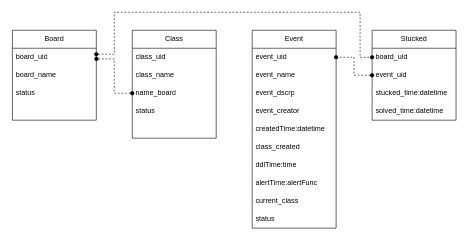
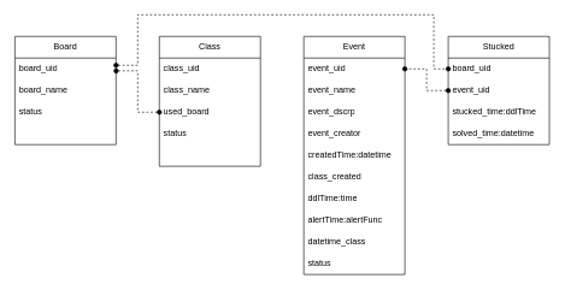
- <mxCell id="5" value="name_board" style="text;strokeColor=none;fillColor=none;align=left;verticalAlign=middle;spacingLeft=4;spacingRight=4;overflow=hidden;points=[[0,0.5],[1,0.5]];portConstraint=eastwest;rotatable=0;whiteSpace=wrap;html=1;" parent="2" vertex="1"><mxGeometry y="90" width="140" height="30" as="geometry" /></mxCell>
+ <mxCell id="5" value="used_board" style="text;strokeColor=none;fillColor=none;align=left;verticalAlign=middle;spacingLeft=4;spacingRight=4;overflow=hidden;points=[[0,0.5],[1,0.5]];portConstraint=eastwest;rotatable=0;whiteSpace=wrap;html=1;" parent="2" vertex="1"><mxGeometry y="90" width="140" height="30" as="geometry" /></mxCell>
- <mxCell id="27" value="stucked_time:datetime" style="text;strokeColor=none;fillColor=none;align=left;verticalAlign=middle;spacingLeft=4;spacingRight=4;overflow=hidden;points=[[0,0.5],[1,0.5]];portConstraint=eastwest;rotatable=0;whiteSpace=wrap;html=1;" parent="24" vertex="1"><mxGeometry y="90" width="140" height="30" as="geometry" /></mxCell>
+ <mxCell id="27" value="stucked_time:ddlTime" style="text;strokeColor=none;fillColor=none;align=left;verticalAlign=middle;spacingLeft=4;spacingRight=4;overflow=hidden;points=[[0,0.5],[1,0.5]];portConstraint=eastwest;rotatable=0;whiteSpace=wrap;html=1;" parent="24" vertex="1"><mxGeometry y="90" width="140" height="30" as="geometry" /></mxCell>
- <mxCell id="22" value="current_class" style="text;strokeColor=none;fillColor=none;align=left;verticalAlign=middle;spacingLeft=4;spacingRight=4;overflow=hidden;points=[[0,0.5],[1,0.5]];portConstraint=eastwest;rotatable=0;whiteSpace=wrap;html=1;" parent="13" vertex="1"><mxGeometry y="270" width="140" height="30" as="geometry" /></mxCell>
+ <mxCell id="22" value="datetime_class" style="text;strokeColor=none;fillColor=none;align=left;verticalAlign=middle;spacingLeft=4;spacingRight=4;overflow=hidden;points=[[0,0.5],[1,0.5]];portConstraint=eastwest;rotatable=0;whiteSpace=wrap;html=1;" parent="13" vertex="1"><mxGeometry y="270" width="140" height="30" as="geometry" /></mxCell>
